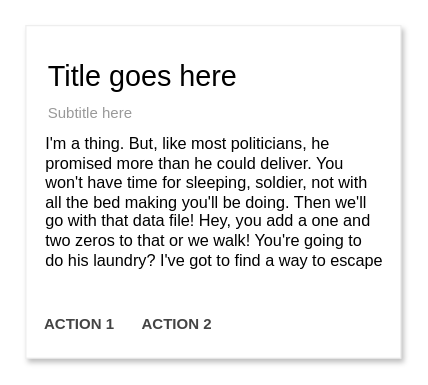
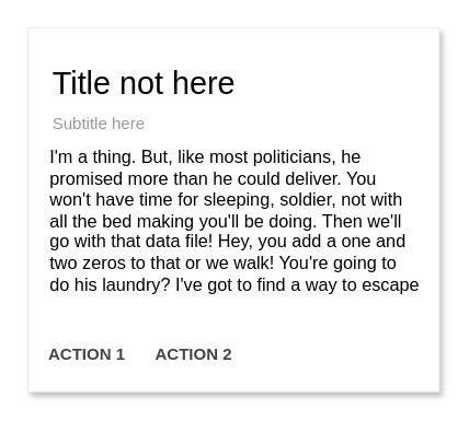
- <mxCell id="2" value="Title goes here" style="shape=rect;fillColor=#ffffff;strokeColor=#eeeeee;shadow=1;fontColor=#000000;fontSize=23;fontStyle=0;verticalAlign=top;spacingBottom=0;spacingLeft=16;spacingTop=20;align=left;" parent="1" vertex="1"><mxGeometry x="20" y="20" width="300" height="266" as="geometry" /></mxCell>
+ <mxCell id="2" value="Title not here" style="shape=rect;fillColor=#ffffff;strokeColor=#eeeeee;shadow=1;fontColor=#000000;fontSize=23;fontStyle=0;verticalAlign=top;spacingBottom=0;spacingLeft=16;spacingTop=20;align=left;" parent="1" vertex="1"><mxGeometry x="20" y="20" width="300" height="266" as="geometry" /></mxCell>
